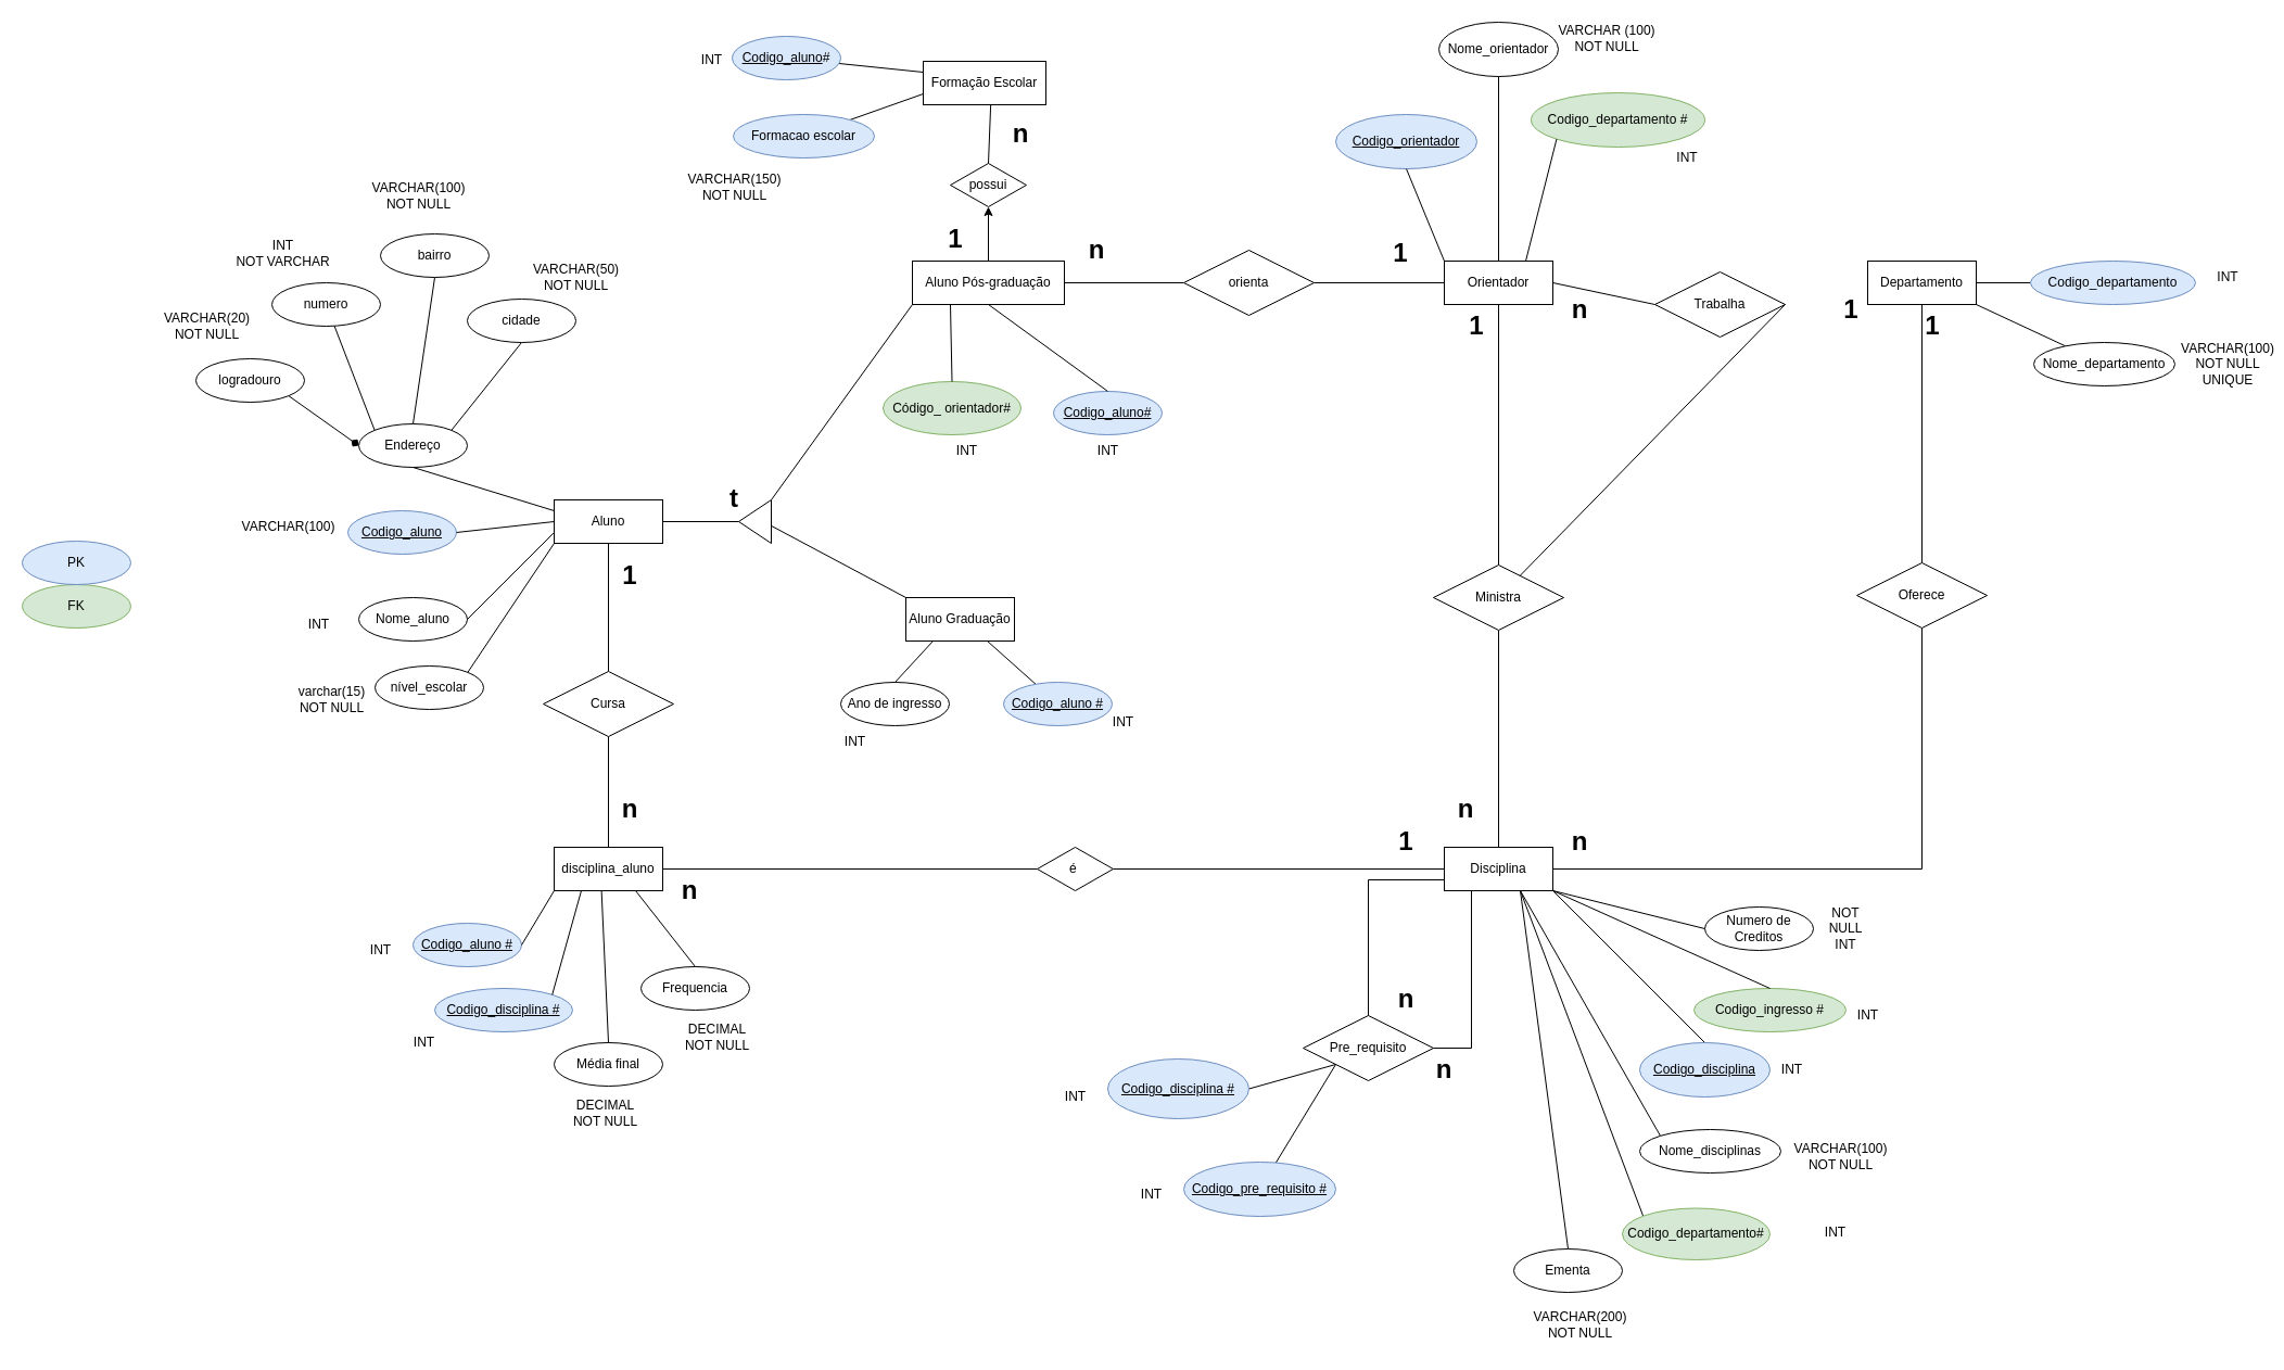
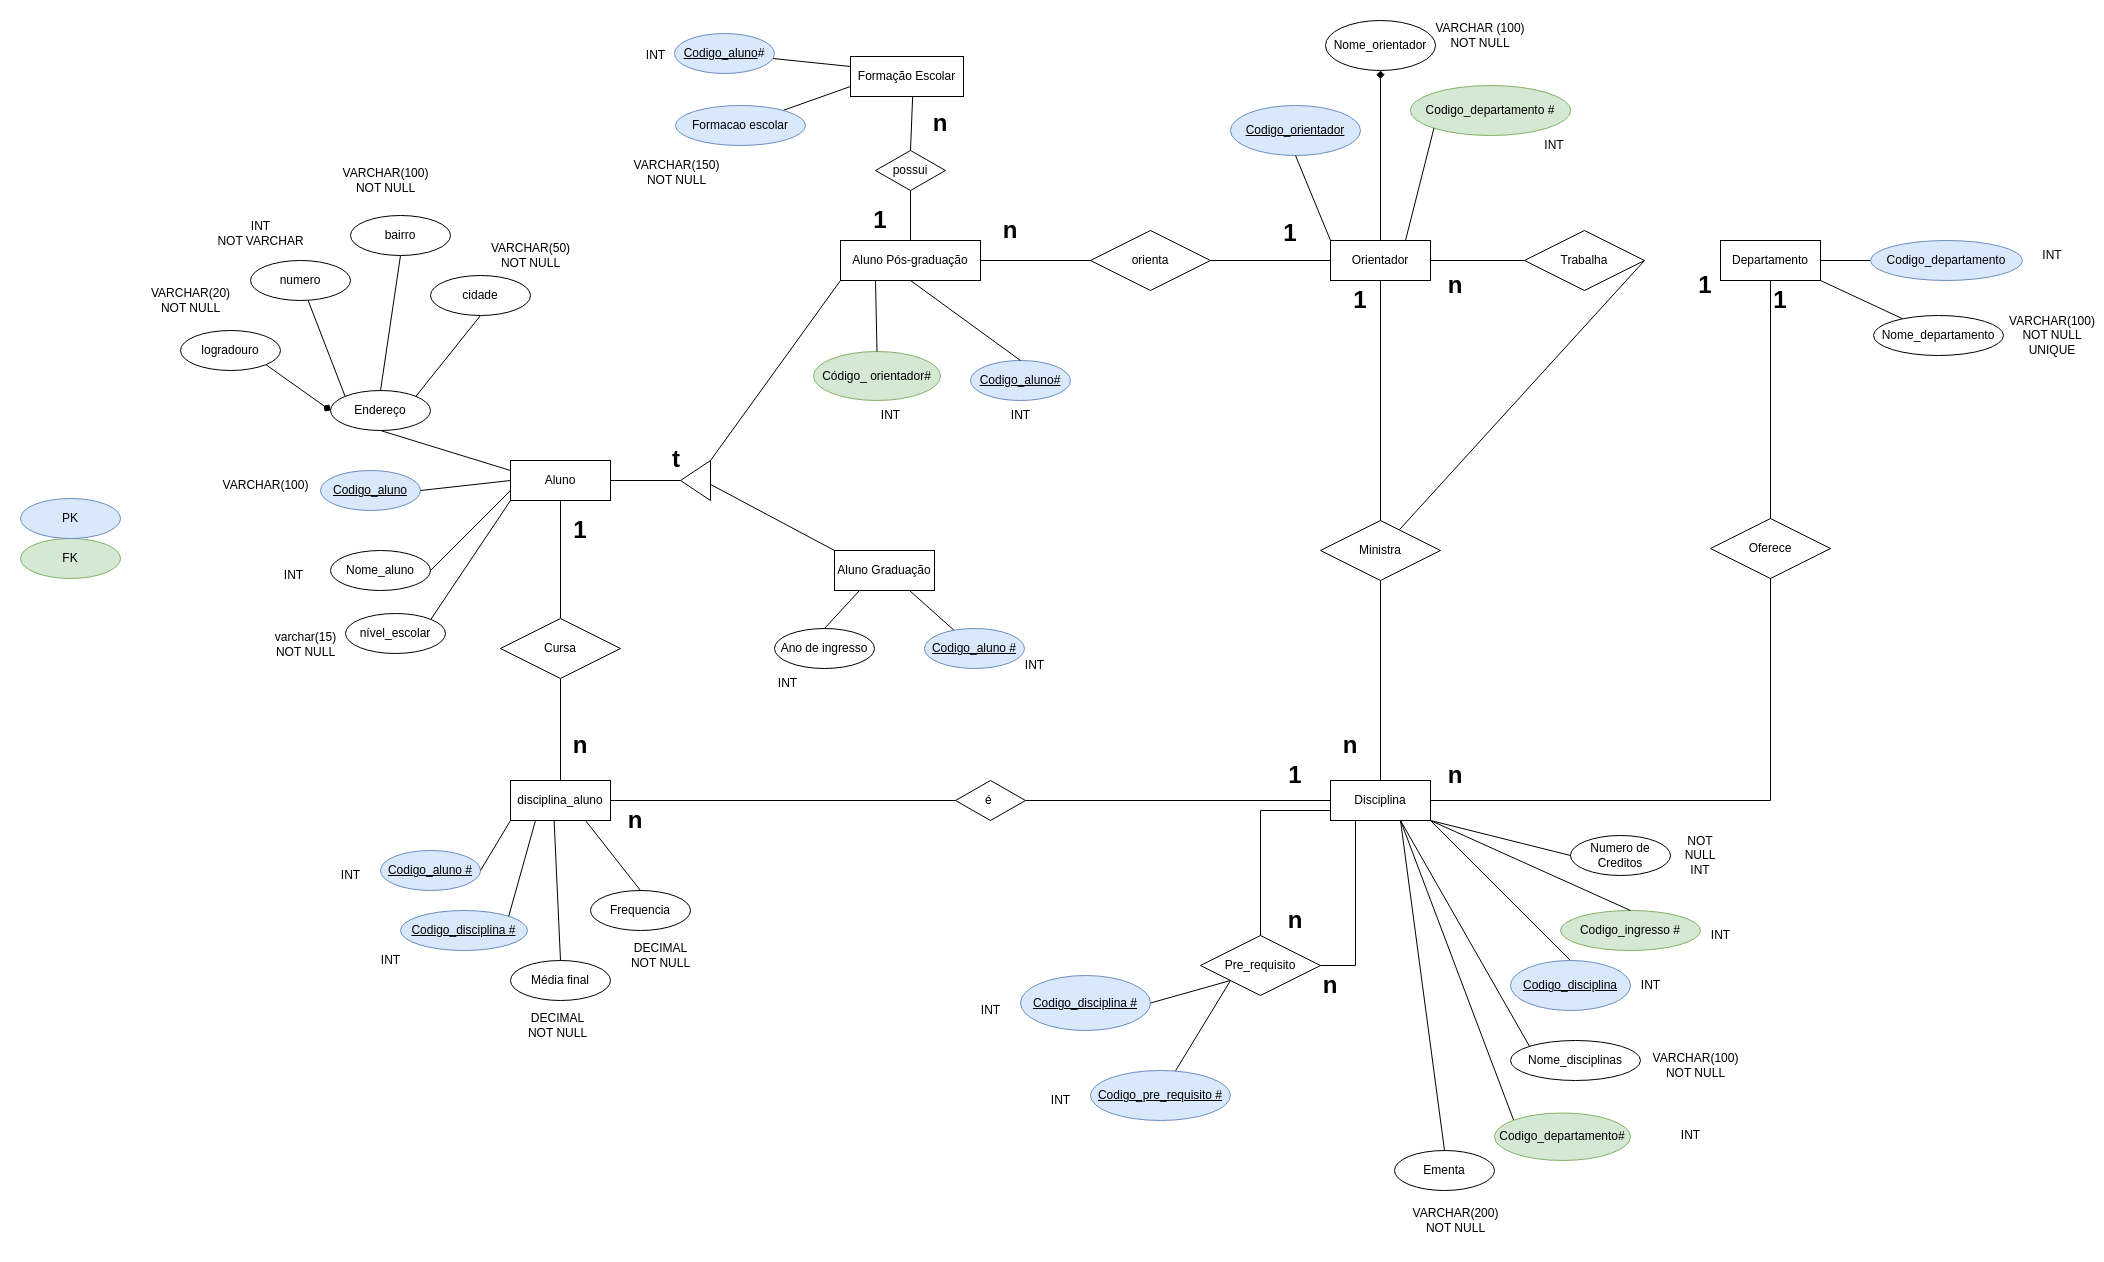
- <mxCell id="54" value="" style="endArrow=none;html=1;rounded=0;entryX=0.5;entryY=1;entryDx=0;entryDy=0;exitX=0.5;exitY=0;exitDx=0;exitDy=0;" parent="1" source="4" target="32" edge="1"><mxGeometry relative="1" as="geometry"><mxPoint x="1260" y="320" as="sourcePoint" /><mxPoint x="1420" y="320" as="targetPoint" /></mxGeometry></mxCell>
+ <mxCell id="54" value="" style="endArrow=diamond;html=1;rounded=0;entryX=0.5;entryY=1;entryDx=0;entryDy=0;exitX=0.5;exitY=0;exitDx=0;exitDy=0;" parent="1" source="4" target="32" edge="1"><mxGeometry relative="1" as="geometry"><mxPoint x="1260" y="320" as="sourcePoint" /><mxPoint x="1420" y="320" as="targetPoint" /></mxGeometry></mxCell>
- <mxCell id="97" value="" style="endArrow=classic;html=1;rounded=0;exitX=0.5;exitY=0;exitDx=0;exitDy=0;entryX=0.5;entryY=1;entryDx=0;entryDy=0;" parent="1" source="7" target="98" edge="1"><mxGeometry relative="1" as="geometry"><mxPoint x="1180" as="sourcePoint" y="380" /><mxPoint x="945" y="10" as="targetPoint" /></mxGeometry></mxCell>
+ <mxCell id="97" value="" style="endArrow=none;html=1;rounded=0;exitX=0.5;exitY=0;exitDx=0;exitDy=0;entryX=0.5;entryY=1;entryDx=0;entryDy=0;" parent="1" source="7" target="98" edge="1"><mxGeometry relative="1" as="geometry"><mxPoint x="1180" as="sourcePoint" y="380" /><mxPoint x="945" y="10" as="targetPoint" /></mxGeometry></mxCell>
- <mxCell id="10" value="Trabalha" style="shape=rhombus;perimeter=rhombusPerimeter;whiteSpace=wrap;html=1;align=center;" parent="1" vertex="1"><mxGeometry x="1524" y="250" width="120" height="60" as="geometry" /></mxCell>
+ <mxCell id="10" value="Trabalha" style="shape=rhombus;perimeter=rhombusPerimeter;whiteSpace=wrap;html=1;align=center;" parent="1" vertex="1"><mxGeometry x="1524" y="230" width="120" height="60" as="geometry" /></mxCell>
